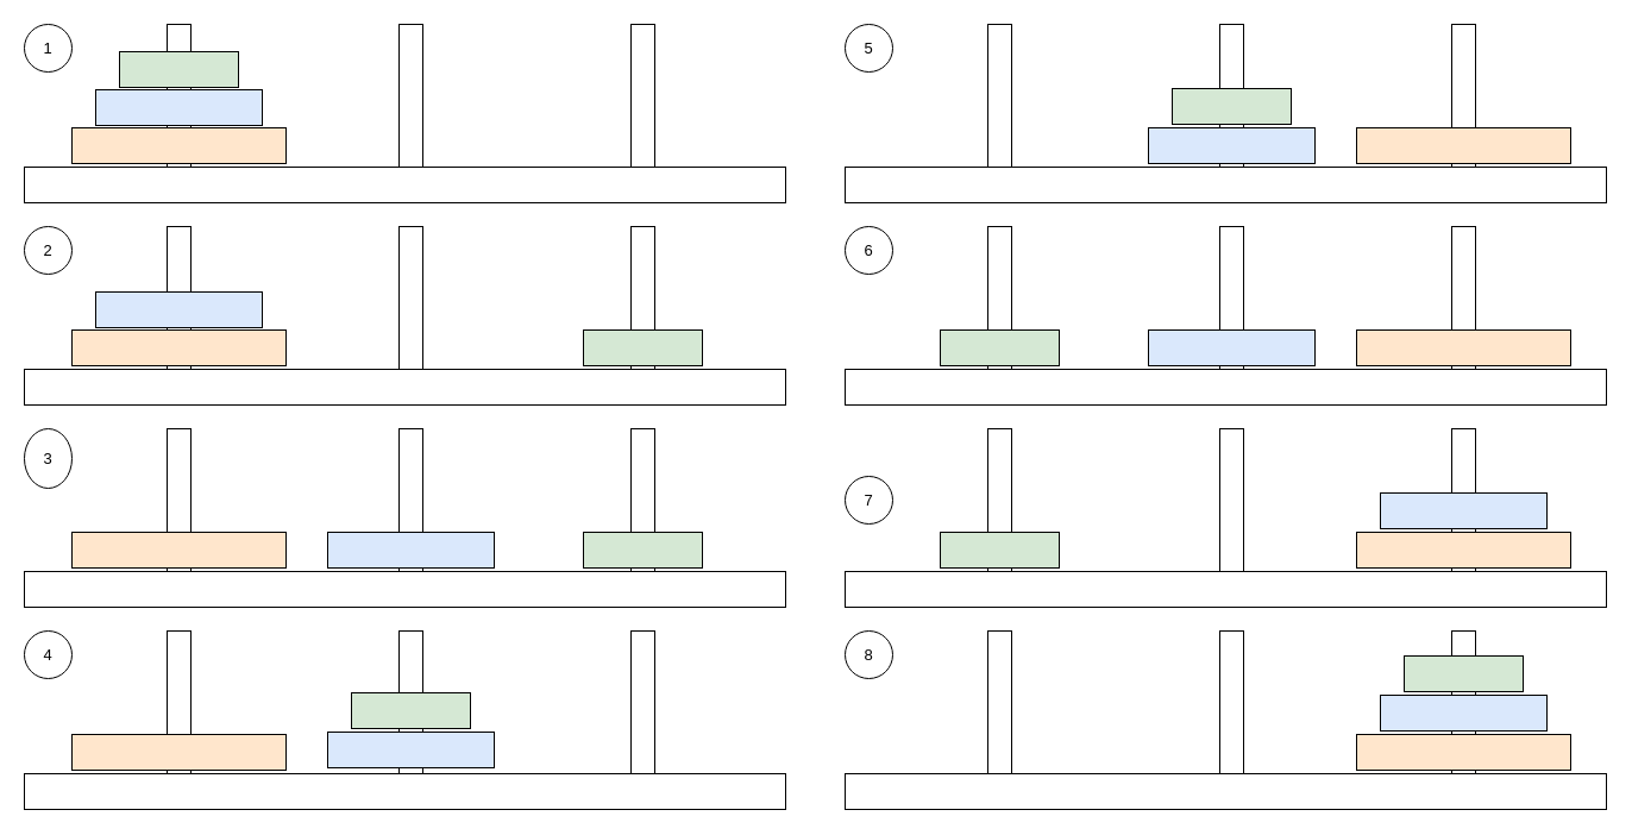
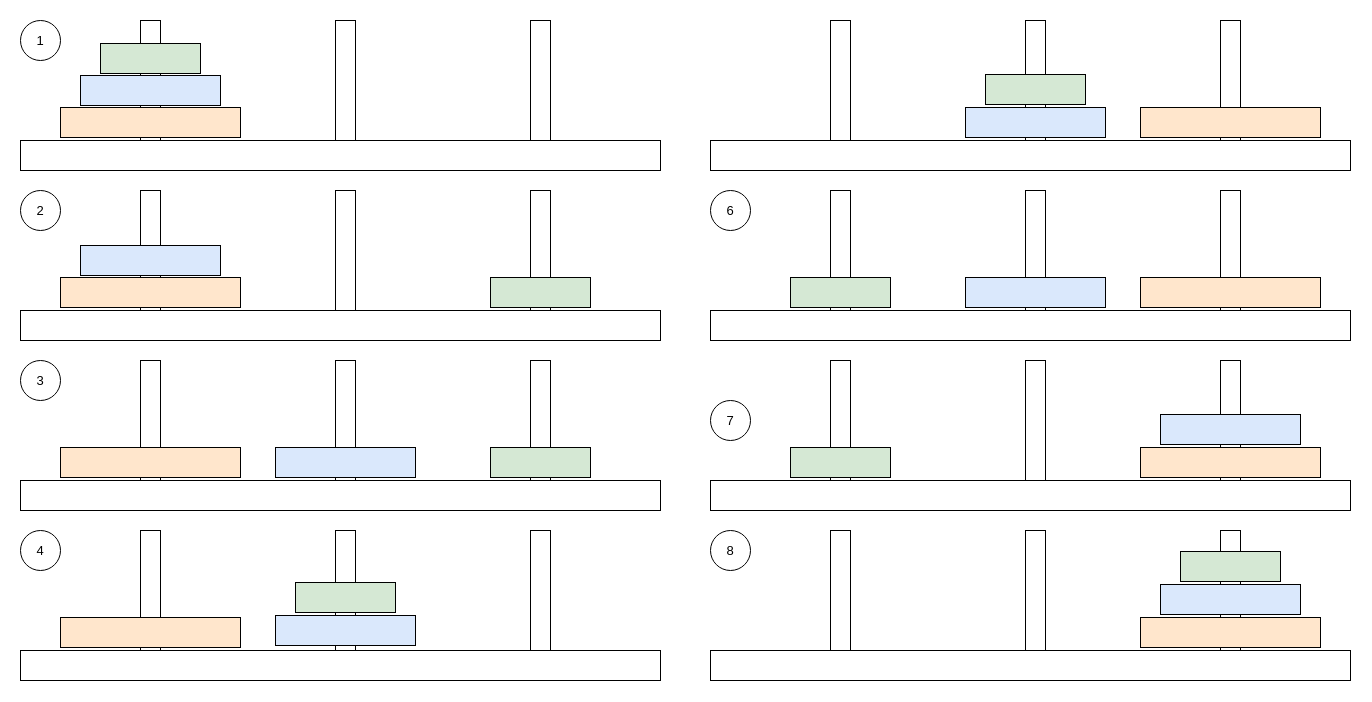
- <mxCell id="59" value="5" style="ellipse;whiteSpace=wrap;html=1;aspect=fixed;fontSize=13;" parent="1" vertex="1"><mxGeometry x="710" y="20" width="40" height="40" as="geometry" /></mxCell>
- <mxCell id="62" value="3" style="ellipse;whiteSpace=wrap;html=1;aspect=fixed;fontSize=13;" parent="1" vertex="1"><mxGeometry x="20" y="360" width="40" height="50" as="geometry" /></mxCell>
+ <mxCell id="62" value="3" style="ellipse;whiteSpace=wrap;html=1;aspect=fixed;fontSize=13;" parent="1" vertex="1"><mxGeometry x="20" y="360" width="40" height="40" as="geometry" /></mxCell>
